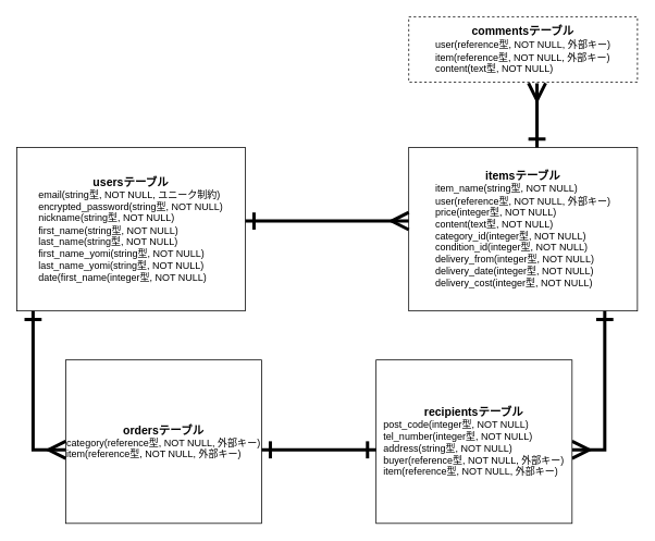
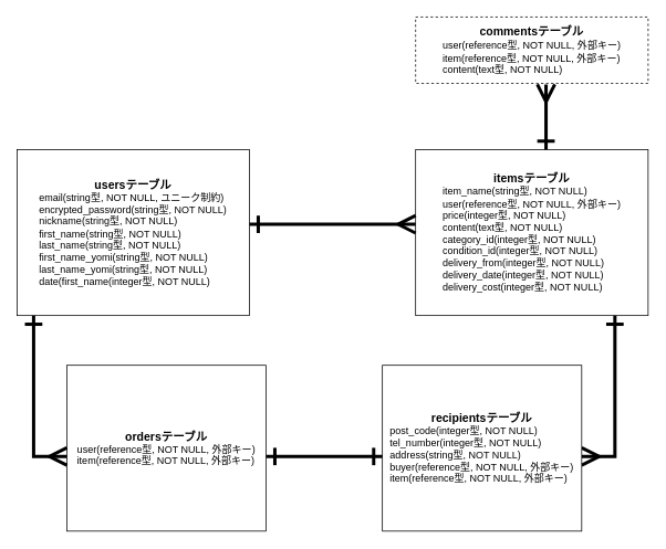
- <mxCell id="4" value="&lt;font style=&quot;font-size: 14px;&quot;&gt;&lt;b&gt;ordersテーブル&lt;/b&gt;&lt;/font&gt;&lt;br&gt;&lt;div style=&quot;text-align: left;&quot;&gt;&lt;span style=&quot;background-color: initial;&quot;&gt;category(reference型, NOT NULL, 外部キー)&lt;/span&gt;&lt;/div&gt;&lt;div style=&quot;text-align: left;&quot;&gt;&lt;span style=&quot;background-color: initial;&quot;&gt;item(reference型, NOT NULL, 外部キー)&lt;/span&gt;&lt;/div&gt;" style="whiteSpace=wrap;html=1;" parent="1" vertex="1"><mxGeometry x="80" y="440" width="240" height="200" as="geometry" /></mxCell>
+ <mxCell id="4" value="&lt;font style=&quot;font-size: 14px;&quot;&gt;&lt;b&gt;ordersテーブル&lt;/b&gt;&lt;/font&gt;&lt;br&gt;&lt;div style=&quot;text-align: left;&quot;&gt;&lt;span style=&quot;background-color: initial;&quot;&gt;user(reference型, NOT NULL, 外部キー)&lt;/span&gt;&lt;/div&gt;&lt;div style=&quot;text-align: left;&quot;&gt;&lt;span style=&quot;background-color: initial;&quot;&gt;item(reference型, NOT NULL, 外部キー)&lt;/span&gt;&lt;/div&gt;" style="whiteSpace=wrap;html=1;" parent="1" vertex="1"><mxGeometry x="80" y="440" width="240" height="200" as="geometry" /></mxCell>
